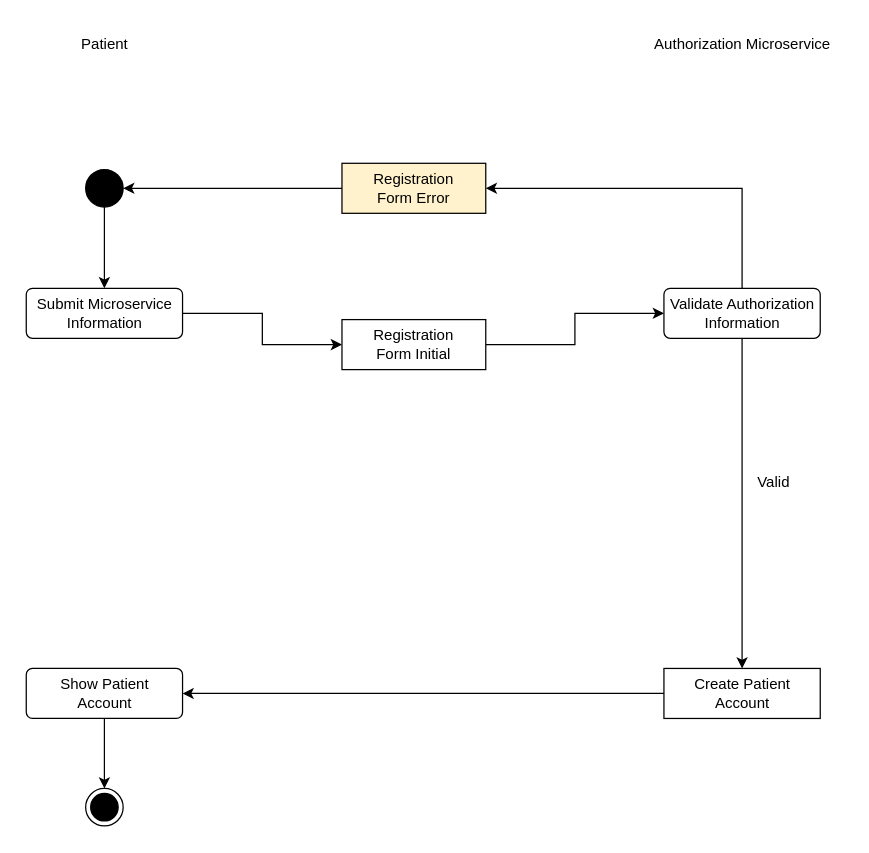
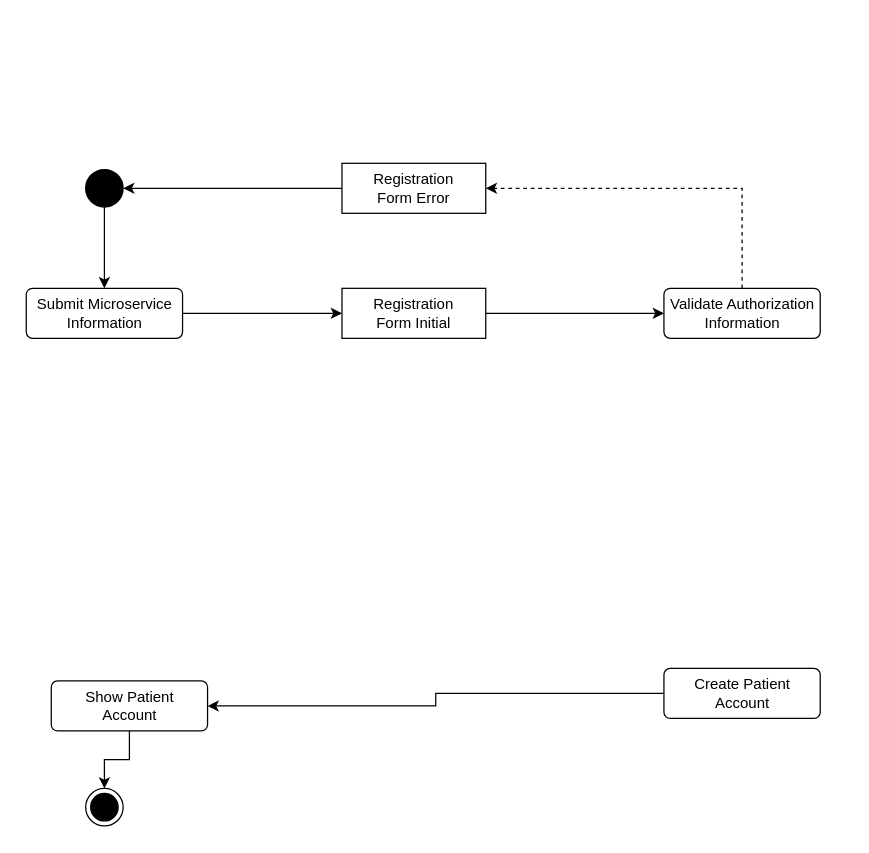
- <mxCell id="2" value="Patient&lt;br&gt;" style="text;html=1;align=center;verticalAlign=middle;resizable=0;points=[];autosize=1;strokeColor=none;fillColor=none;" vertex="1" parent="1"><mxGeometry x="53" y="20" width="60" height="30" as="geometry" /></mxCell>
- <mxCell id="3" value="Authorization Microservice" style="text;html=1;align=center;verticalAlign=middle;resizable=0;points=[];autosize=1;strokeColor=none;fillColor=none;" vertex="1" parent="1"><mxGeometry x="513" y="20" width="160" height="30" as="geometry" /></mxCell>
- <mxCell id="19" value="Registration&lt;br&gt;Form Error" style="html=1;align=center;verticalAlign=middle;rounded=0;absoluteArcSize=1;arcSize=10;dashed=0;whiteSpace=wrap;fillColor=#fff2cc;" vertex="1" parent="1"><mxGeometry x="273" y="130" width="115" height="40" as="geometry" /></mxCell>
+ <mxCell id="19" value="Registration&lt;br&gt;Form Error" style="html=1;align=center;verticalAlign=middle;rounded=0;absoluteArcSize=1;arcSize=10;dashed=0;whiteSpace=wrap;" vertex="1" parent="1"><mxGeometry x="273" y="130" width="115" height="40" as="geometry" /></mxCell>
- <mxCell id="9" style="edgeStyle=orthogonalEdgeStyle;rounded=0;orthogonalLoop=1;jettySize=auto;html=1;exitX=0.5;exitY=0;exitDx=0;exitDy=0;entryX=1;entryY=0.5;entryDx=0;entryDy=0;" edge="1" parent="1" source="10" target="19"><mxGeometry relative="1" as="geometry" /></mxCell>
+ <mxCell id="9" style="edgeStyle=orthogonalEdgeStyle;rounded=0;orthogonalLoop=1;jettySize=auto;html=1;exitX=0.5;exitY=0;exitDx=0;exitDy=0;entryX=1;entryY=0.5;entryDx=0;entryDy=0;dashed=1;" edge="1" parent="1" source="10" target="19"><mxGeometry relative="1" as="geometry" /></mxCell>
- <mxCell id="17" value="Registration&lt;br&gt;Form Initial" style="html=1;align=center;verticalAlign=middle;rounded=0;absoluteArcSize=1;arcSize=10;dashed=0;whiteSpace=wrap;" vertex="1" parent="1"><mxGeometry x="273" y="255" width="115" height="40" as="geometry" /></mxCell>
+ <mxCell id="17" value="Registration&lt;br&gt;Form Initial" style="html=1;align=center;verticalAlign=middle;rounded=0;absoluteArcSize=1;arcSize=10;dashed=0;whiteSpace=wrap;" vertex="1" parent="1"><mxGeometry x="273" y="230" width="115" height="40" as="geometry" /></mxCell>
- <mxCell id="13" value="Valid" style="text;html=1;align=center;verticalAlign=middle;resizable=0;points=[];autosize=1;strokeColor=none;fillColor=none;" vertex="1" parent="1"><mxGeometry x="593" y="370" width="50" height="30" as="geometry" /></mxCell>
- <mxCell id="8" style="edgeStyle=orthogonalEdgeStyle;rounded=0;orthogonalLoop=1;jettySize=auto;html=1;entryX=0.5;entryY=0;entryDx=0;entryDy=0;" edge="1" parent="1" source="10" target="12"><mxGeometry relative="1" as="geometry" /></mxCell>
- <mxCell id="15" value="Show Patient&lt;br&gt;Account" style="html=1;align=center;verticalAlign=middle;rounded=1;absoluteArcSize=1;arcSize=10;dashed=0;whiteSpace=wrap;" vertex="1" parent="1"><mxGeometry x="20.5" y="534" width="125" height="40" as="geometry" /></mxCell>
+ <mxCell id="15" value="Show Patient&lt;br&gt;Account" style="html=1;align=center;verticalAlign=middle;rounded=1;absoluteArcSize=1;arcSize=10;dashed=0;whiteSpace=wrap;" vertex="1" parent="1"><mxGeometry x="40.5" y="544" width="125" height="40" as="geometry" /></mxCell>
- <mxCell id="12" value="Create Patient&lt;br&gt;Account" style="html=1;align=center;verticalAlign=middle;absoluteArcSize=1;arcSize=10;dashed=0;whiteSpace=wrap;rounded=0;" vertex="1" parent="1"><mxGeometry x="530.5" y="534" width="125" height="40" as="geometry" /></mxCell>
+ <mxCell id="12" value="Create Patient&lt;br&gt;Account" style="html=1;align=center;verticalAlign=middle;rounded=1;absoluteArcSize=1;arcSize=10;dashed=0;whiteSpace=wrap;" vertex="1" parent="1"><mxGeometry x="530.5" y="534" width="125" height="40" as="geometry" /></mxCell>
